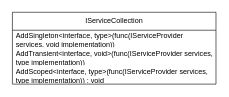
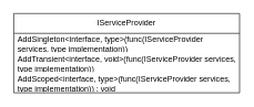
- <mxCell id="2" value="IServiceCollection" style="swimlane;fontStyle=0;childLayout=stackLayout;horizontal=1;startSize=30;horizontalStack=0;resizeParent=1;resizeParentMax=0;resizeLast=0;collapsible=1;marginBottom=0;whiteSpace=wrap;html=1;" vertex="1" parent="1"><mxGeometry x="20" y="20" width="340" height="120" as="geometry" /></mxCell>
+ <mxCell id="2" value="IServiceProvider" style="swimlane;fontStyle=0;childLayout=stackLayout;horizontal=1;startSize=30;horizontalStack=0;resizeParent=1;resizeParentMax=0;resizeLast=0;collapsible=1;marginBottom=0;whiteSpace=wrap;html=1;" vertex="1" parent="1"><mxGeometry x="20" y="20" width="340" height="120" as="geometry" /></mxCell>
- <mxCell id="3" value="AddSingleton&amp;lt;interface, type&amp;gt;(func(IServiceProvider services, void implementation))" style="text;strokeColor=none;fillColor=none;align=left;verticalAlign=middle;spacingLeft=4;spacingRight=4;overflow=hidden;points=[[0,0.5],[1,0.5]];portConstraint=eastwest;rotatable=0;whiteSpace=wrap;html=1;" vertex="1" parent="2"><mxGeometry y="30" width="340" height="30" as="geometry" /></mxCell>
+ <mxCell id="3" value="AddSingleton&amp;lt;interface, type&amp;gt;(func(IServiceProvider services, type implementation))" style="text;strokeColor=none;fillColor=none;align=left;verticalAlign=middle;spacingLeft=4;spacingRight=4;overflow=hidden;points=[[0,0.5],[1,0.5]];portConstraint=eastwest;rotatable=0;whiteSpace=wrap;html=1;" vertex="1" parent="2"><mxGeometry y="30" width="340" height="30" as="geometry" /></mxCell>
